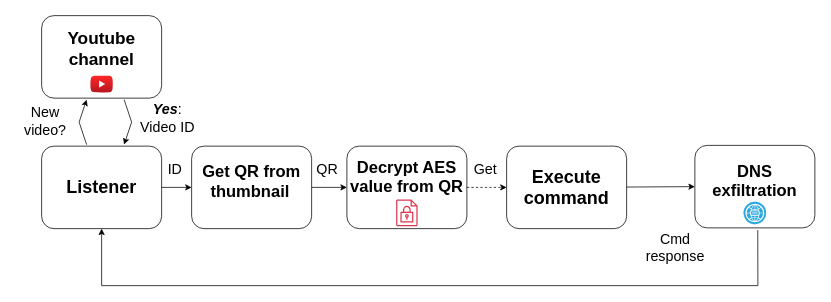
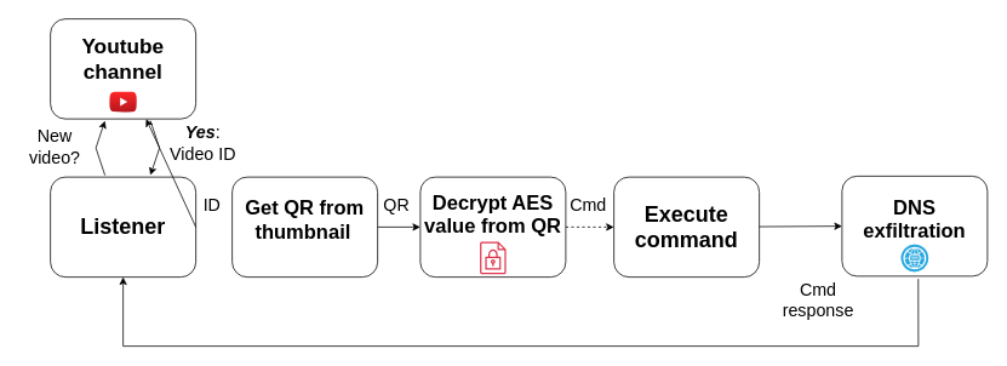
- <mxCell id="16" value="Get" style="text;html=1;strokeColor=none;fillColor=none;align=center;verticalAlign=middle;whiteSpace=wrap;rounded=0;fontSize=19;" vertex="1" parent="1"><mxGeometry x="607" y="210" width="80" height="30" as="geometry" /></mxCell>
+ <mxCell id="16" value="Cmd" style="text;html=1;strokeColor=none;fillColor=none;align=center;verticalAlign=middle;whiteSpace=wrap;rounded=0;fontSize=19;" vertex="1" parent="1"><mxGeometry x="607" y="210" width="80" height="30" as="geometry" /></mxCell>
- <mxCell id="9" value="" style="endArrow=classic;html=1;rounded=0;exitX=1;exitY=0.5;exitDx=0;exitDy=0;entryX=0;entryY=0.5;entryDx=0;entryDy=0;" edge="1" parent="1" source="7" target="8"><mxGeometry width="50" height="50" relative="1" as="geometry"><mxPoint x="225" y="250" as="sourcePoint" /><mxPoint x="275" y="200" as="targetPoint" /></mxGeometry></mxCell>
+ <mxCell id="9" value="" style="endArrow=classic;html=1;rounded=0;exitX=1;exitY=0.5;exitDx=0;exitDy=0;" edge="1" parent="1" source="7" target="2"><mxGeometry width="50" height="50" relative="1" as="geometry"><mxPoint x="225" y="250" as="sourcePoint" /><mxPoint x="275" y="200" as="targetPoint" /></mxGeometry></mxCell>
